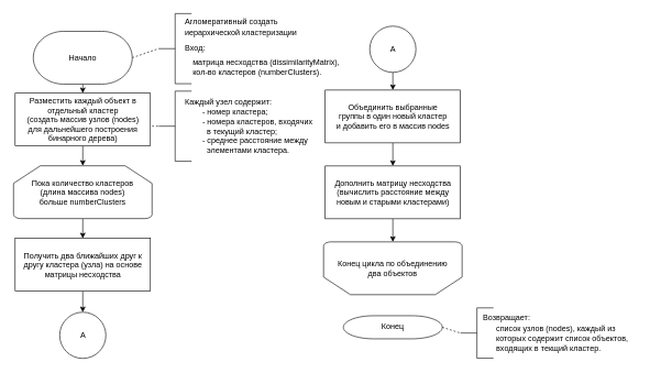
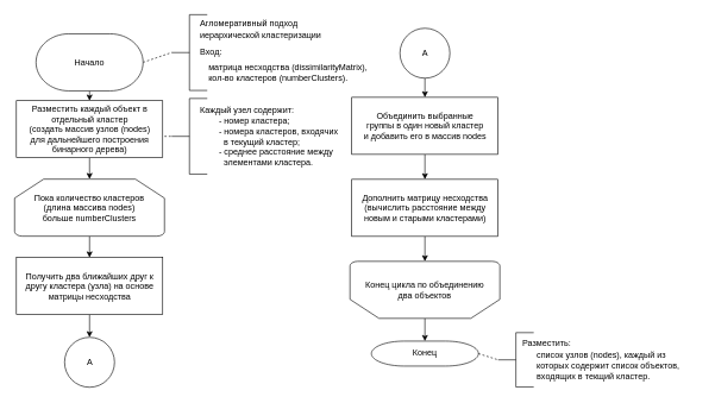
- <mxCell id="6" value="&lt;span style=&quot;font-size: 12px;&quot;&gt;Агломеративный создать &lt;br&gt;иерархической кластеризации&lt;/span&gt;" style="text;html=1;align=left;verticalAlign=middle;resizable=0;points=[];autosize=1;strokeColor=none;fillColor=none;fontSize=13;strokeWidth=1;" parent="1" vertex="1"><mxGeometry x="277.5" y="20" width="200" height="40" as="geometry" /></mxCell>
+ <mxCell id="6" value="&lt;span style=&quot;font-size: 12px;&quot;&gt;Агломеративный подход &lt;br&gt;иерархической кластеризации&lt;/span&gt;" style="text;html=1;align=left;verticalAlign=middle;resizable=0;points=[];autosize=1;strokeColor=none;fillColor=none;fontSize=13;strokeWidth=1;" parent="1" vertex="1"><mxGeometry x="277.5" y="20" width="200" height="40" as="geometry" /></mxCell>
+ <mxCell id="27" style="edgeStyle=none;html=1;exitX=0.5;exitY=0;exitDx=0;exitDy=0;exitPerimeter=0;entryX=0.5;entryY=0;entryDx=0;entryDy=0;entryPerimeter=0;" parent="1" source="28" target="11" edge="1"><mxGeometry relative="1" as="geometry"><mxPoint x="595" y="455.93" as="sourcePoint" /></mxGeometry></mxCell>
- <mxCell id="14" value="Возвращает:" style="text;html=1;align=left;verticalAlign=middle;resizable=0;points=[];autosize=1;strokeColor=none;fillColor=none;fontSize=12;" parent="1" vertex="1"><mxGeometry x="730" y="465.93" width="100" height="30" as="geometry" /></mxCell>
+ <mxCell id="14" value="Разместить:" style="text;html=1;align=left;verticalAlign=middle;resizable=0;points=[];autosize=1;strokeColor=none;fillColor=none;fontSize=12;" parent="1" vertex="1"><mxGeometry x="730" y="465.93" width="100" height="30" as="geometry" /></mxCell>
